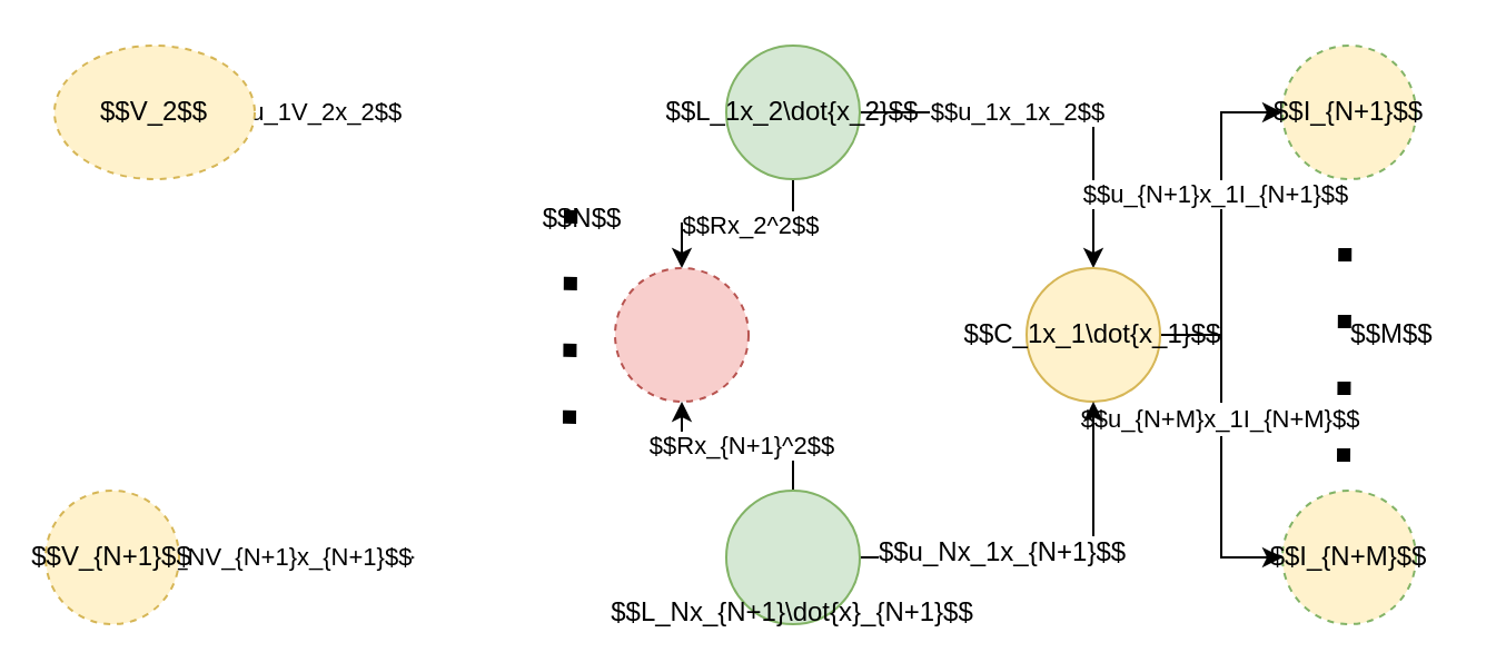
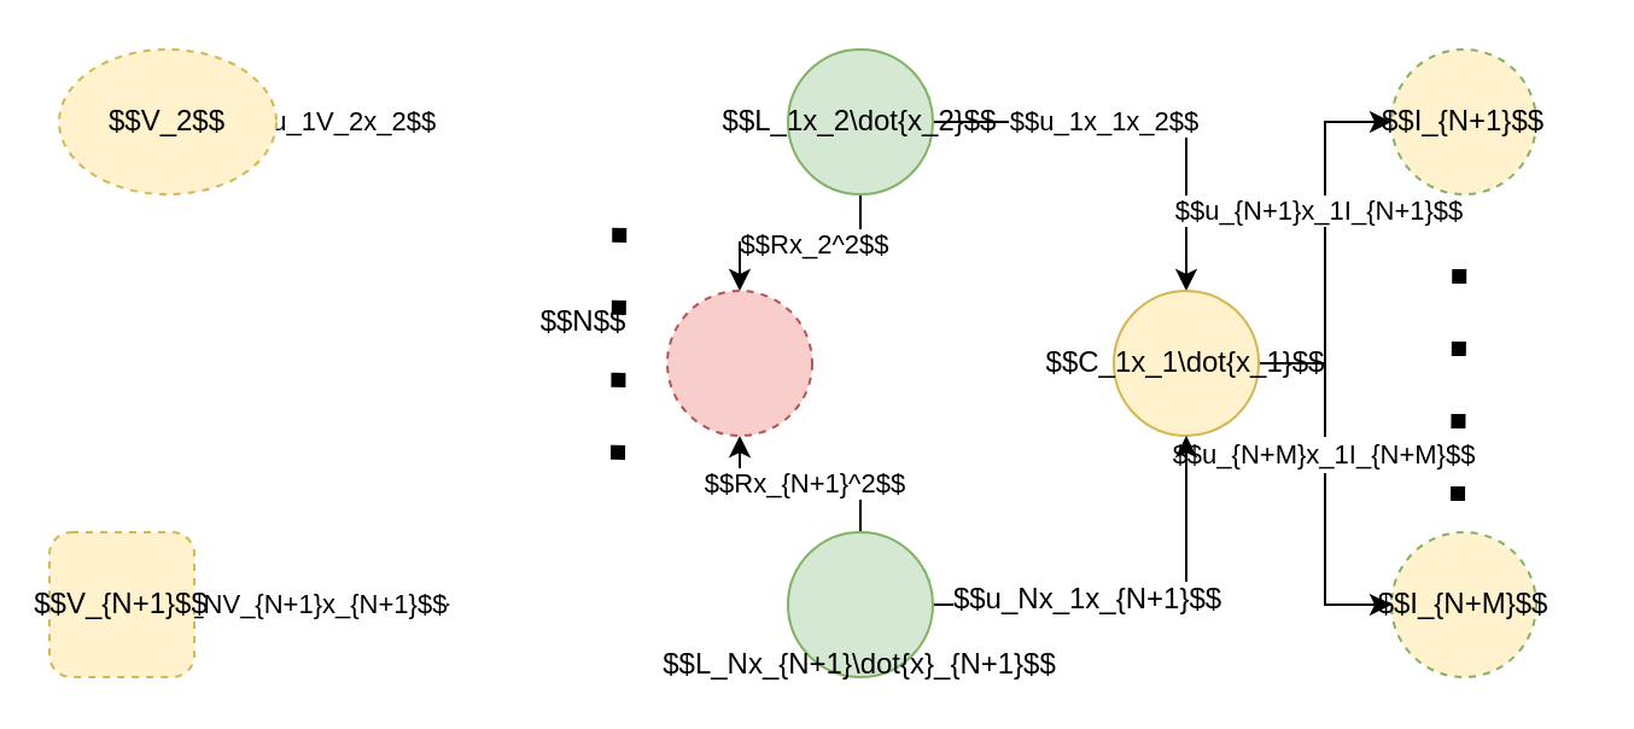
- <mxCell id="17" value="$$N$$" style="text;html=1;align=center;verticalAlign=middle;resizable=0;points=[];autosize=1;" parent="1" vertex="1"><mxGeometry x="236" y="87.97" width="50" height="20" as="geometry" /></mxCell>
+ <mxCell id="17" value="$$N$$" style="text;html=1;align=center;verticalAlign=middle;resizable=0;points=[];autosize=1;" parent="1" vertex="1"><mxGeometry x="216" y="122.97" width="50" height="20" as="geometry" /></mxCell>
- <mxCell id="28" value="$$M$$" style="text;html=1;align=center;verticalAlign=middle;resizable=0;points=[];autosize=1;" parent="1" vertex="1"><mxGeometry x="595" y="138" width="60" height="24" as="geometry" /></mxCell>
- <mxCell id="21" value="$$V_{N+1}$$" style="ellipse;whiteSpace=wrap;html=1;aspect=fixed;dashed=1;fillColor=#fff2cc;strokeColor=#d6b656;" parent="1" vertex="1"><mxGeometry x="20" y="220" width="60" height="60" as="geometry" /></mxCell>
+ <mxCell id="21" value="$$V_{N+1}$$" style="whiteSpace=wrap;html=1;aspect=fixed;dashed=1;fillColor=#fff2cc;strokeColor=#d6b656;rounded=1;" parent="1" vertex="1"><mxGeometry x="20" y="220" width="60" height="60" as="geometry" /></mxCell>
